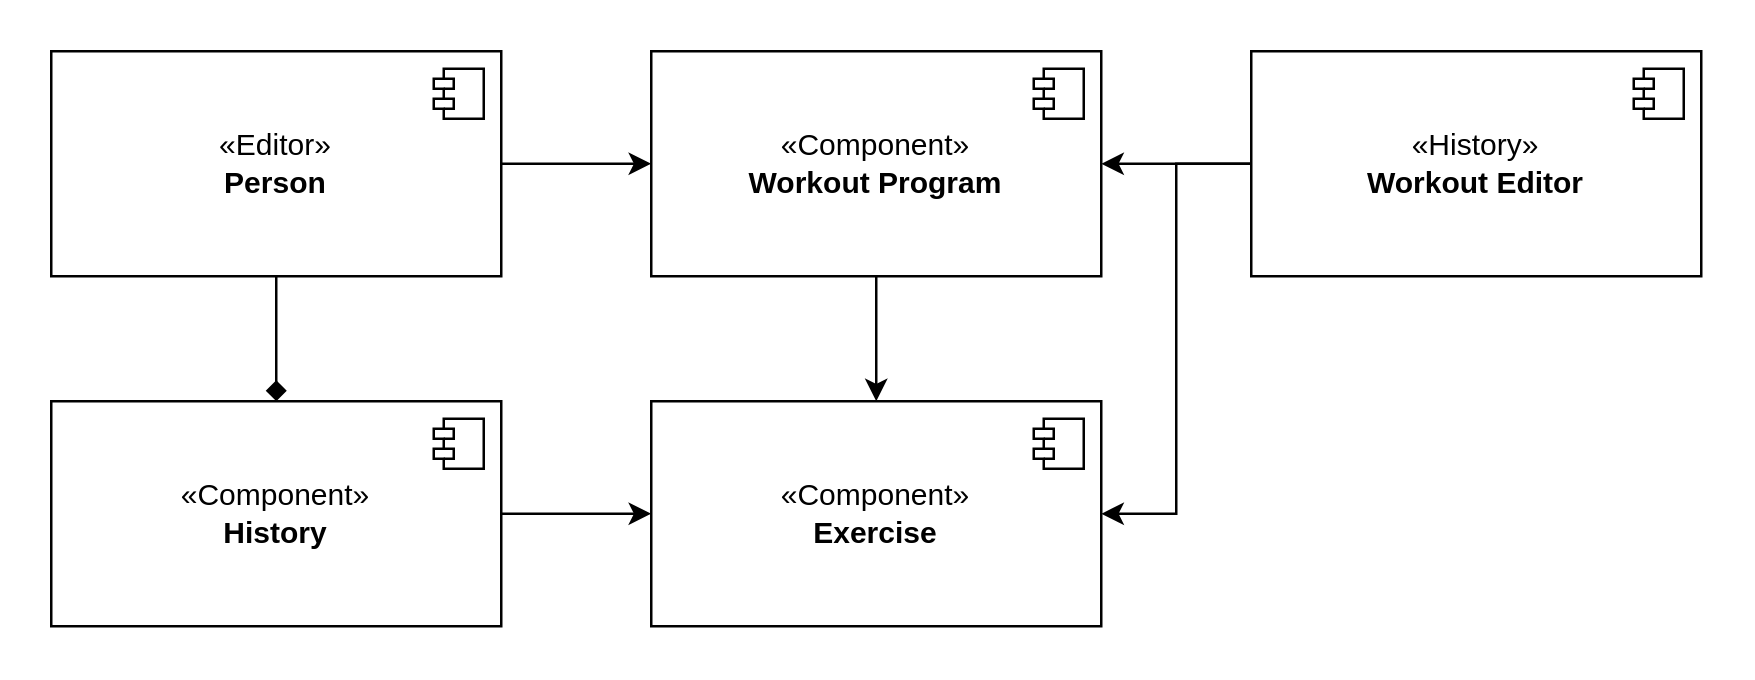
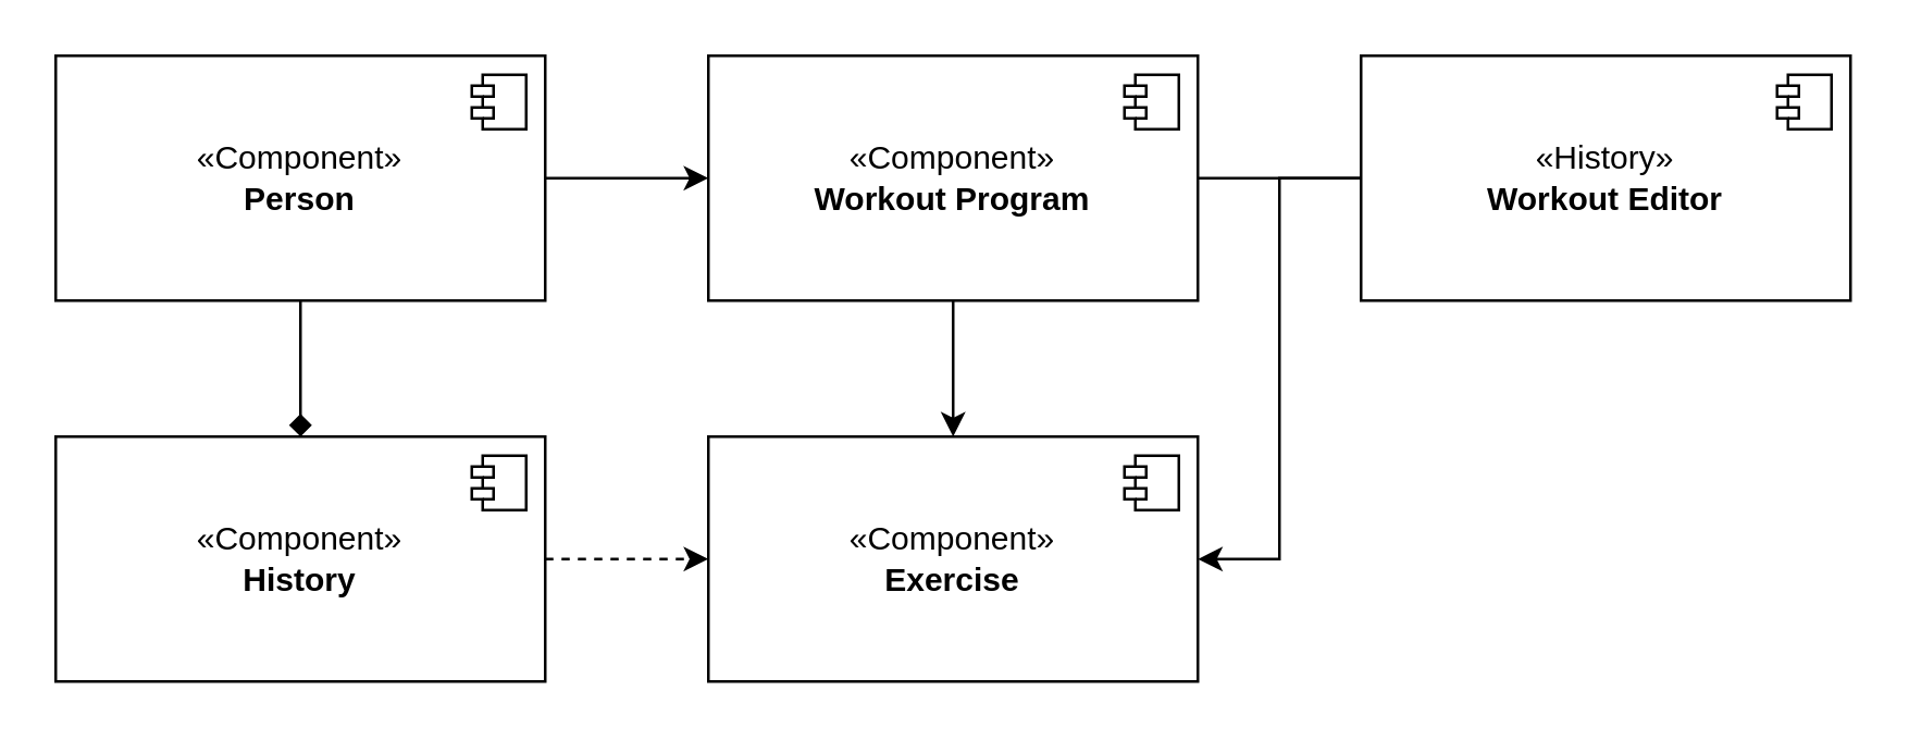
- <mxCell id="4" value="«Editor»&lt;br&gt;&lt;b&gt;Person&lt;/b&gt;" style="html=1;dropTarget=0;whiteSpace=wrap;" parent="1" vertex="1"><mxGeometry x="20" y="20" width="180" height="90" as="geometry" /></mxCell>
+ <mxCell id="4" value="«Component»&lt;br&gt;&lt;b&gt;Person&lt;/b&gt;" style="html=1;dropTarget=0;whiteSpace=wrap;" parent="1" vertex="1"><mxGeometry x="20" y="20" width="180" height="90" as="geometry" /></mxCell>
- <mxCell id="11" style="edgeStyle=orthogonalEdgeStyle;rounded=0;orthogonalLoop=1;jettySize=auto;html=1;entryX=1;entryY=0.5;entryDx=0;entryDy=0;" parent="1" source="13" target="7" edge="1"><mxGeometry relative="1" as="geometry" /></mxCell>
+ <mxCell id="11" style="edgeStyle=orthogonalEdgeStyle;rounded=0;orthogonalLoop=1;jettySize=auto;html=1;entryX=1;entryY=0.5;entryDx=0;entryDy=0;endArrow=none;" parent="1" source="13" target="7" edge="1"><mxGeometry relative="1" as="geometry" /></mxCell>
- <mxCell id="15" style="edgeStyle=orthogonalEdgeStyle;rounded=0;orthogonalLoop=1;jettySize=auto;html=1;entryX=0;entryY=0.5;entryDx=0;entryDy=0;" parent="1" source="16" target="9" edge="1"><mxGeometry relative="1" as="geometry" /></mxCell>
+ <mxCell id="15" style="edgeStyle=orthogonalEdgeStyle;rounded=0;orthogonalLoop=1;jettySize=auto;html=1;entryX=0;entryY=0.5;entryDx=0;entryDy=0;dashed=1;" parent="1" source="16" target="9" edge="1"><mxGeometry relative="1" as="geometry" /></mxCell>
